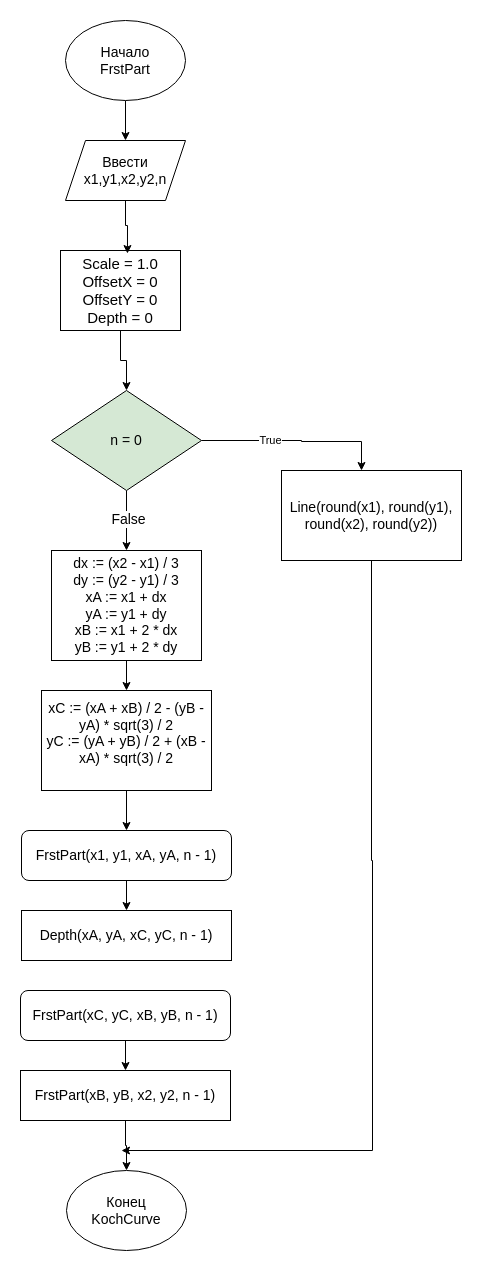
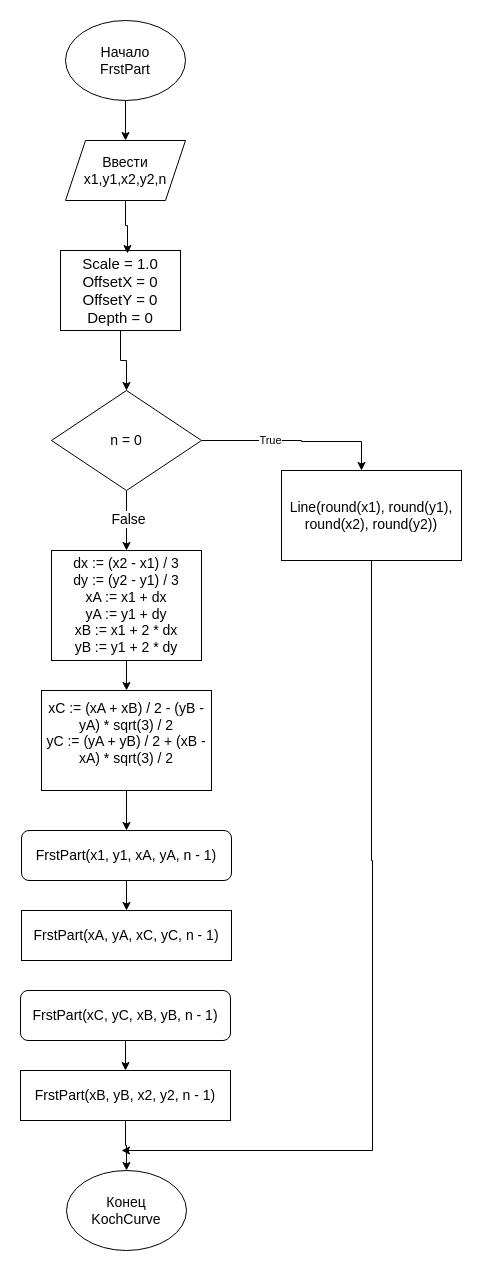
- <mxCell id="9" value="n = 0" style="rhombus;whiteSpace=wrap;html=1;fontSize=14;fillColor=#d5e8d4;" vertex="1" parent="1"><mxGeometry x="51" y="390" width="150" height="100" as="geometry" /></mxCell>
+ <mxCell id="9" value="n = 0" style="rhombus;whiteSpace=wrap;html=1;fontSize=14;" vertex="1" parent="1"><mxGeometry x="51" y="390" width="150" height="100" as="geometry" /></mxCell>
- <mxCell id="16" value="&lt;font style=&quot;font-size: 14px;&quot;&gt;Depth(xA, yA, xC, yC, n - 1)&lt;/font&gt;" style="rounded=0;whiteSpace=wrap;html=1;" vertex="1" parent="1"><mxGeometry x="21" y="910" width="210" height="50" as="geometry" /></mxCell>
+ <mxCell id="16" value="&lt;font style=&quot;font-size: 14px;&quot;&gt;FrstPart(xA, yA, xC, yC, n - 1)&lt;/font&gt;" style="rounded=0;whiteSpace=wrap;html=1;" vertex="1" parent="1"><mxGeometry x="21" y="910" width="210" height="50" as="geometry" /></mxCell>
